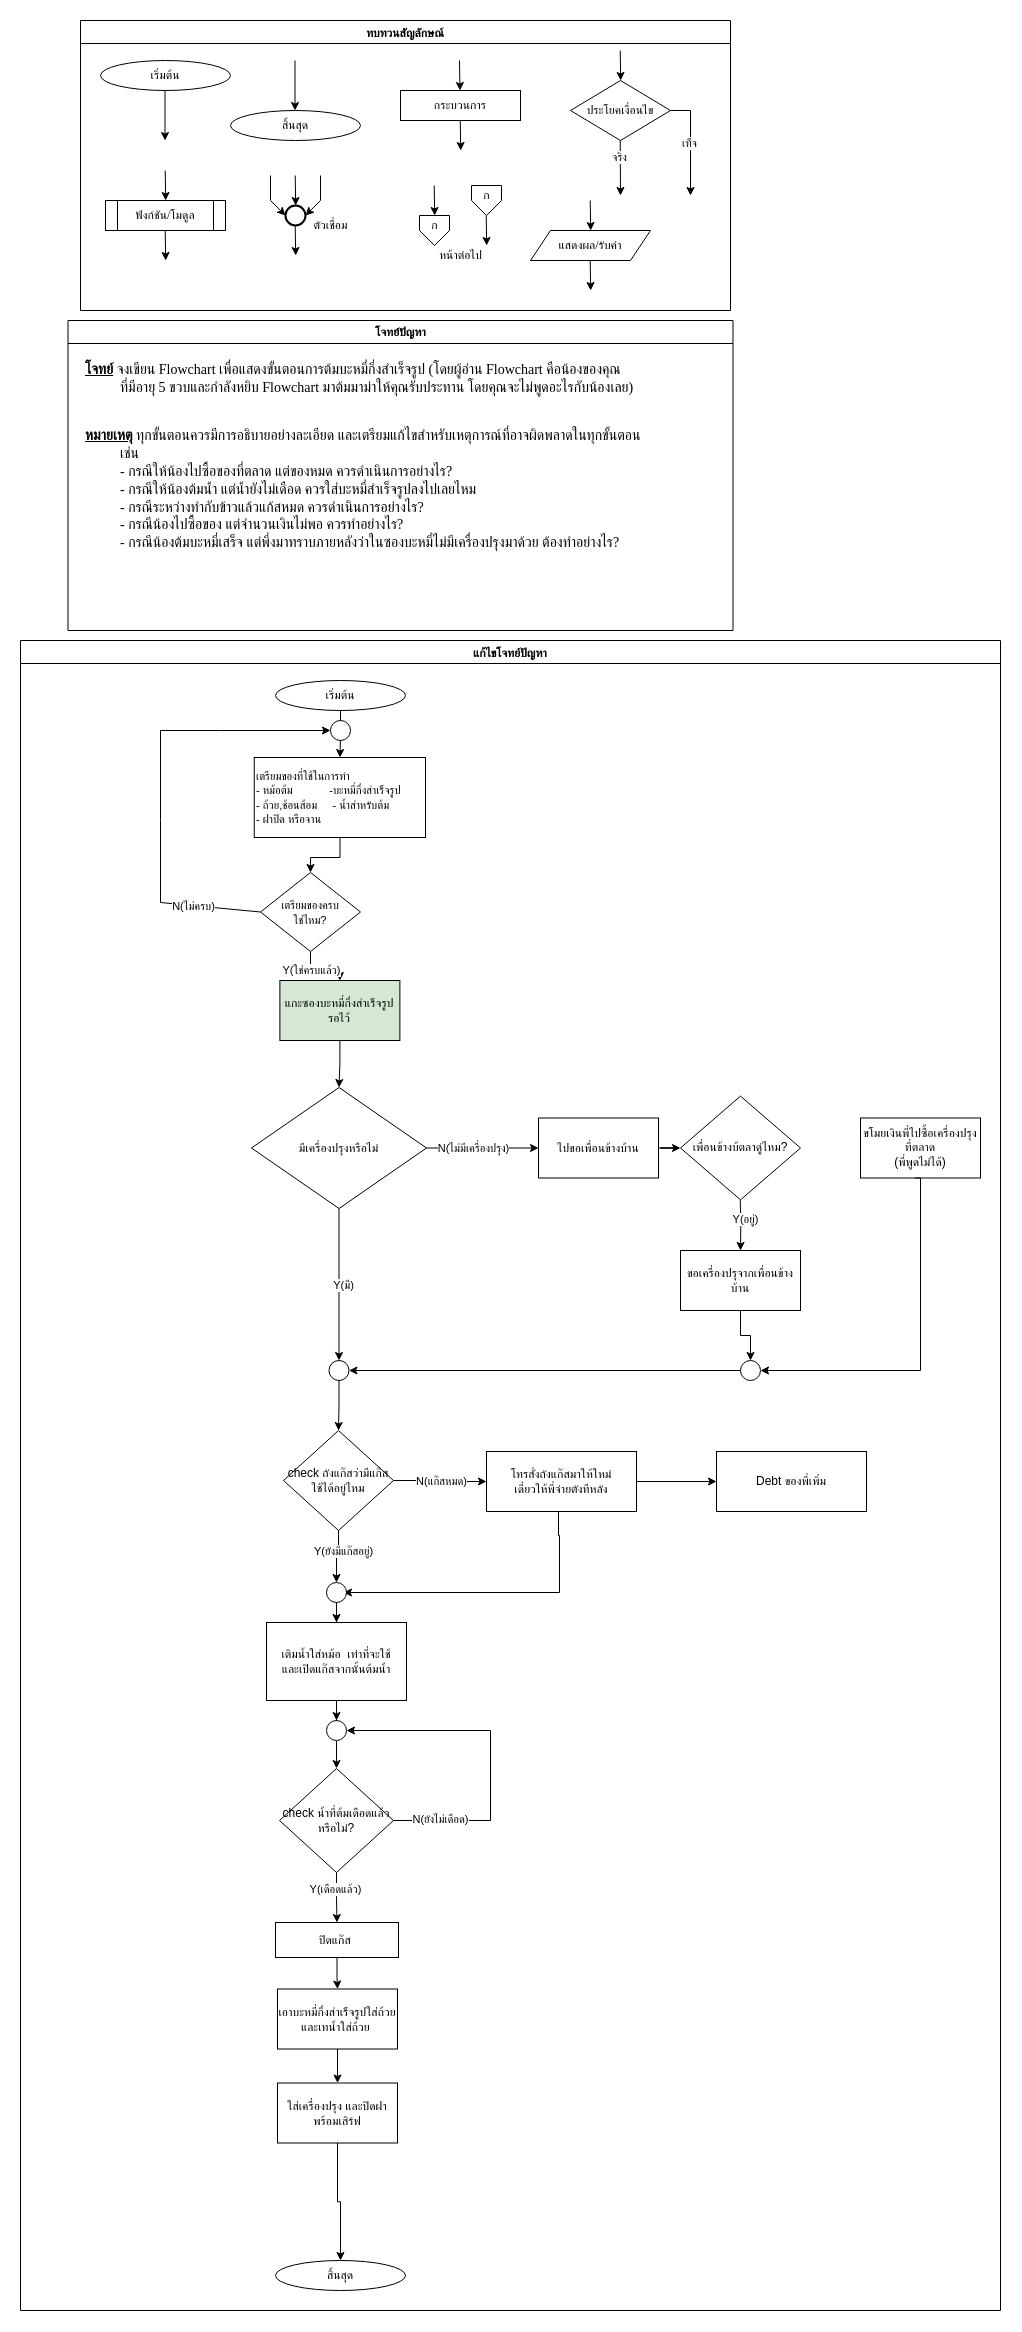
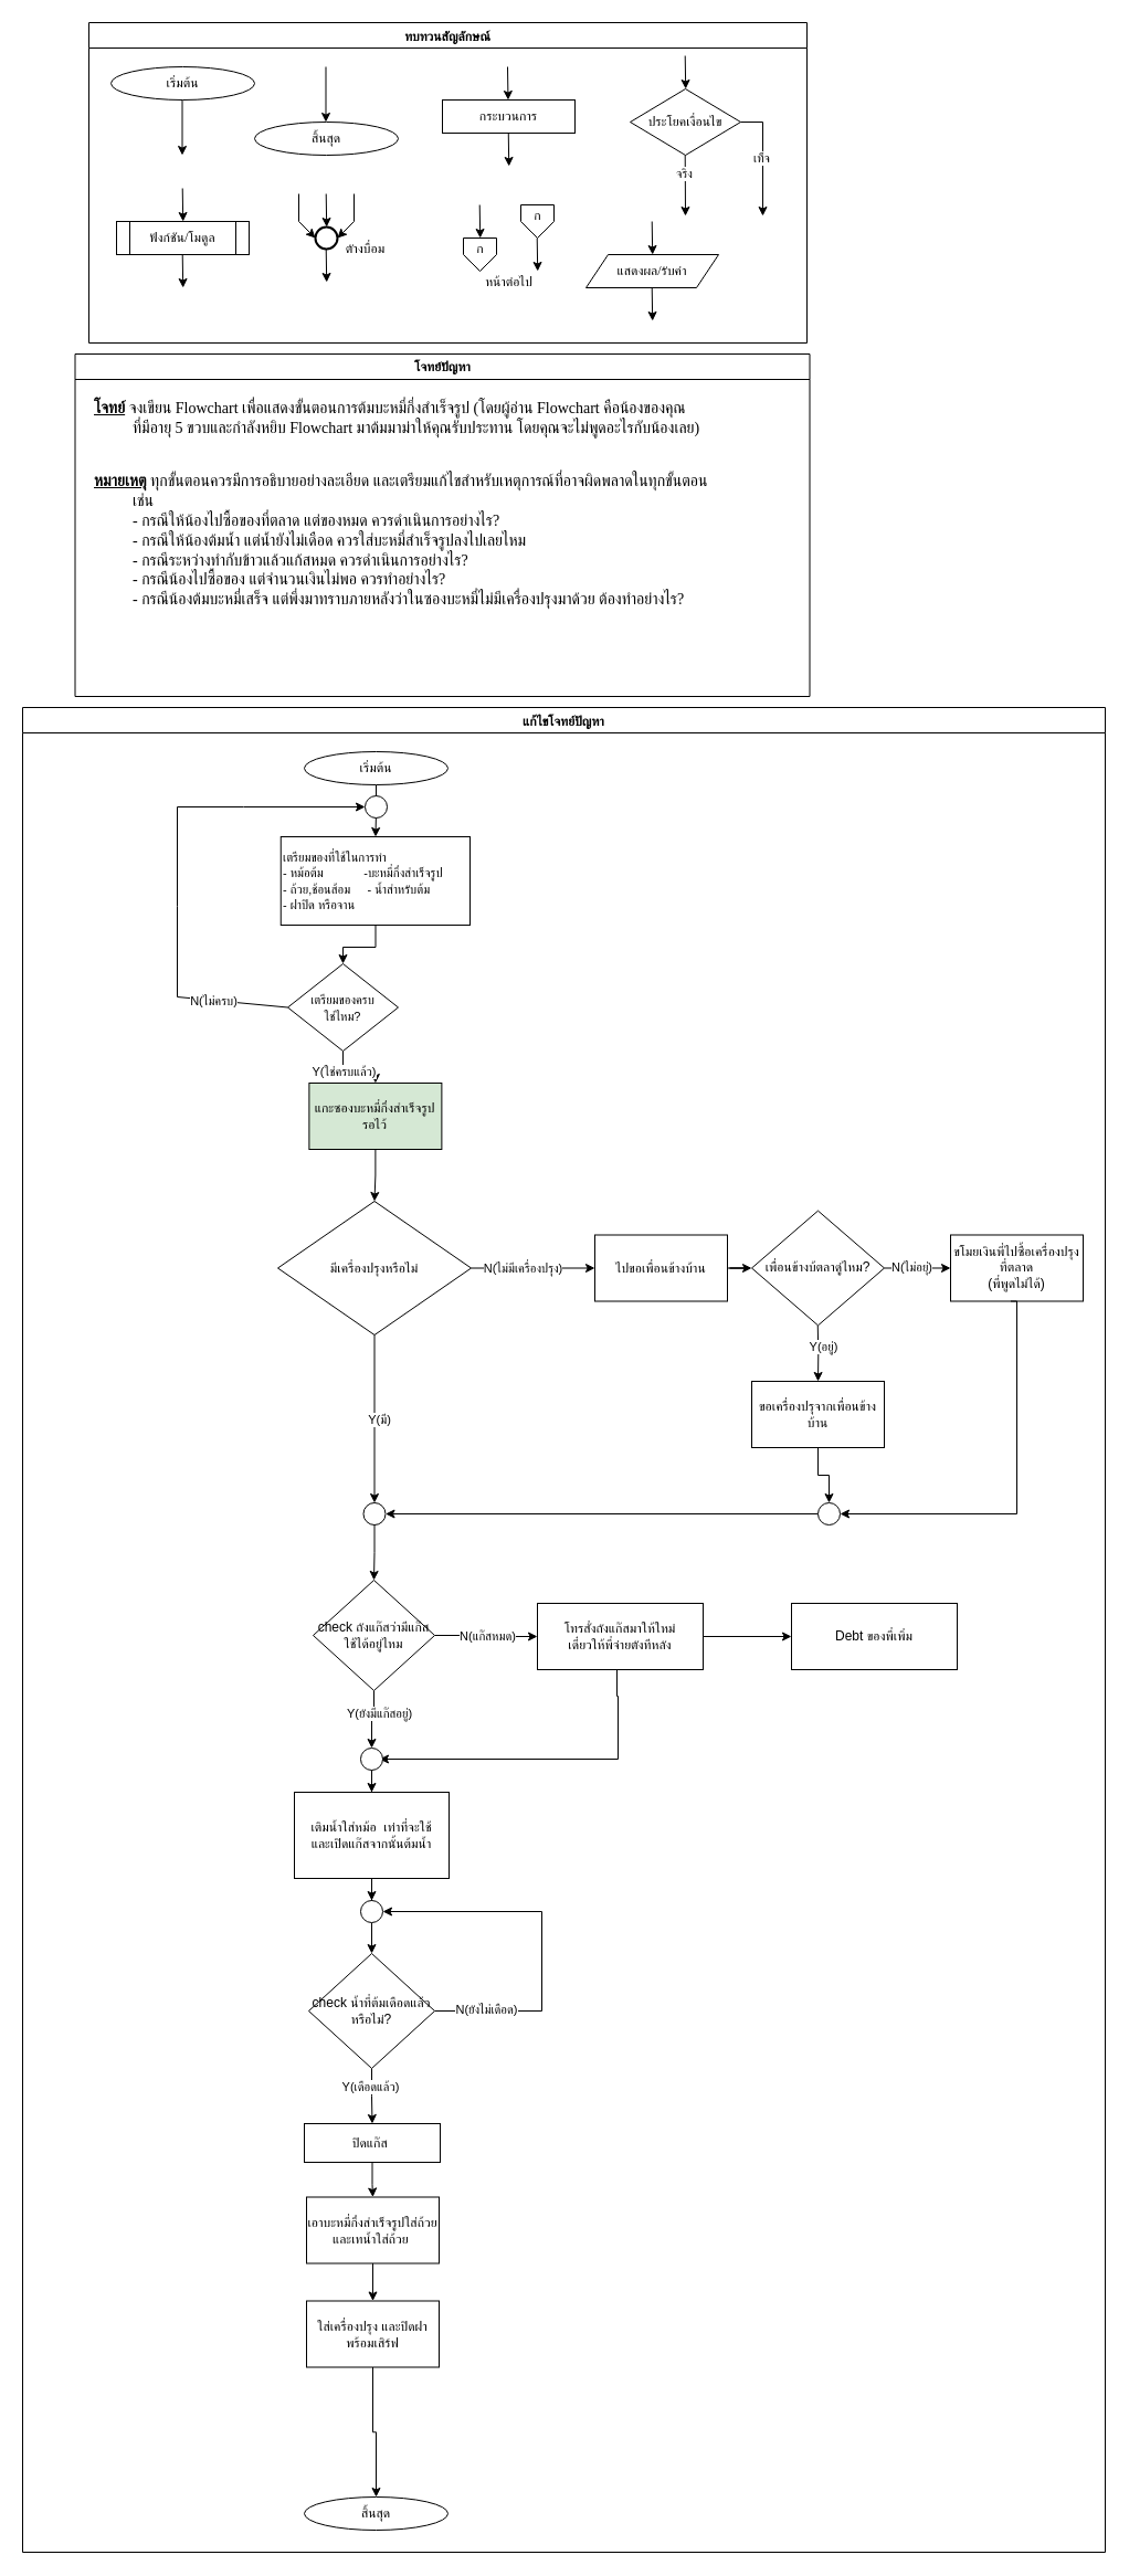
- <mxCell id="24" value="&lt;font data-font-src=&quot;https://fonts.googleapis.com/css?family=Sarabun&quot; face=&quot;Sarabun&quot;&gt;ตัวเชื่อม&lt;/font&gt;" style="text;html=1;align=center;verticalAlign=middle;resizable=0;points=[];autosize=1;strokeColor=none;fillColor=none;" parent="2" vertex="1"><mxGeometry x="220" y="190" width="60" height="30" as="geometry" /></mxCell>
+ <mxCell id="24" value="&lt;font data-font-src=&quot;https://fonts.googleapis.com/css?family=Sarabun&quot; face=&quot;Sarabun&quot;&gt;ตัางบื่อม&lt;/font&gt;" style="text;html=1;align=center;verticalAlign=middle;resizable=0;points=[];autosize=1;strokeColor=none;fillColor=none;" parent="2" vertex="1"><mxGeometry x="220" y="190" width="60" height="30" as="geometry" /></mxCell>
+ <mxCell id="68" value="" style="edgeStyle=orthogonalEdgeStyle;rounded=0;orthogonalLoop=1;jettySize=auto;html=1;" edge="1" parent="35" source="72" target="73"><mxGeometry relative="1" as="geometry" /></mxCell>
+ <mxCell id="69" value="N(ไม่อยุ่)" style="edgeLabel;html=1;align=center;verticalAlign=middle;resizable=0;points=[];" vertex="1" connectable="0" parent="68"><mxGeometry x="-0.453" y="-3" relative="1" as="geometry"><mxPoint x="8" y="-4" as="offset" /></mxGeometry></mxCell>
